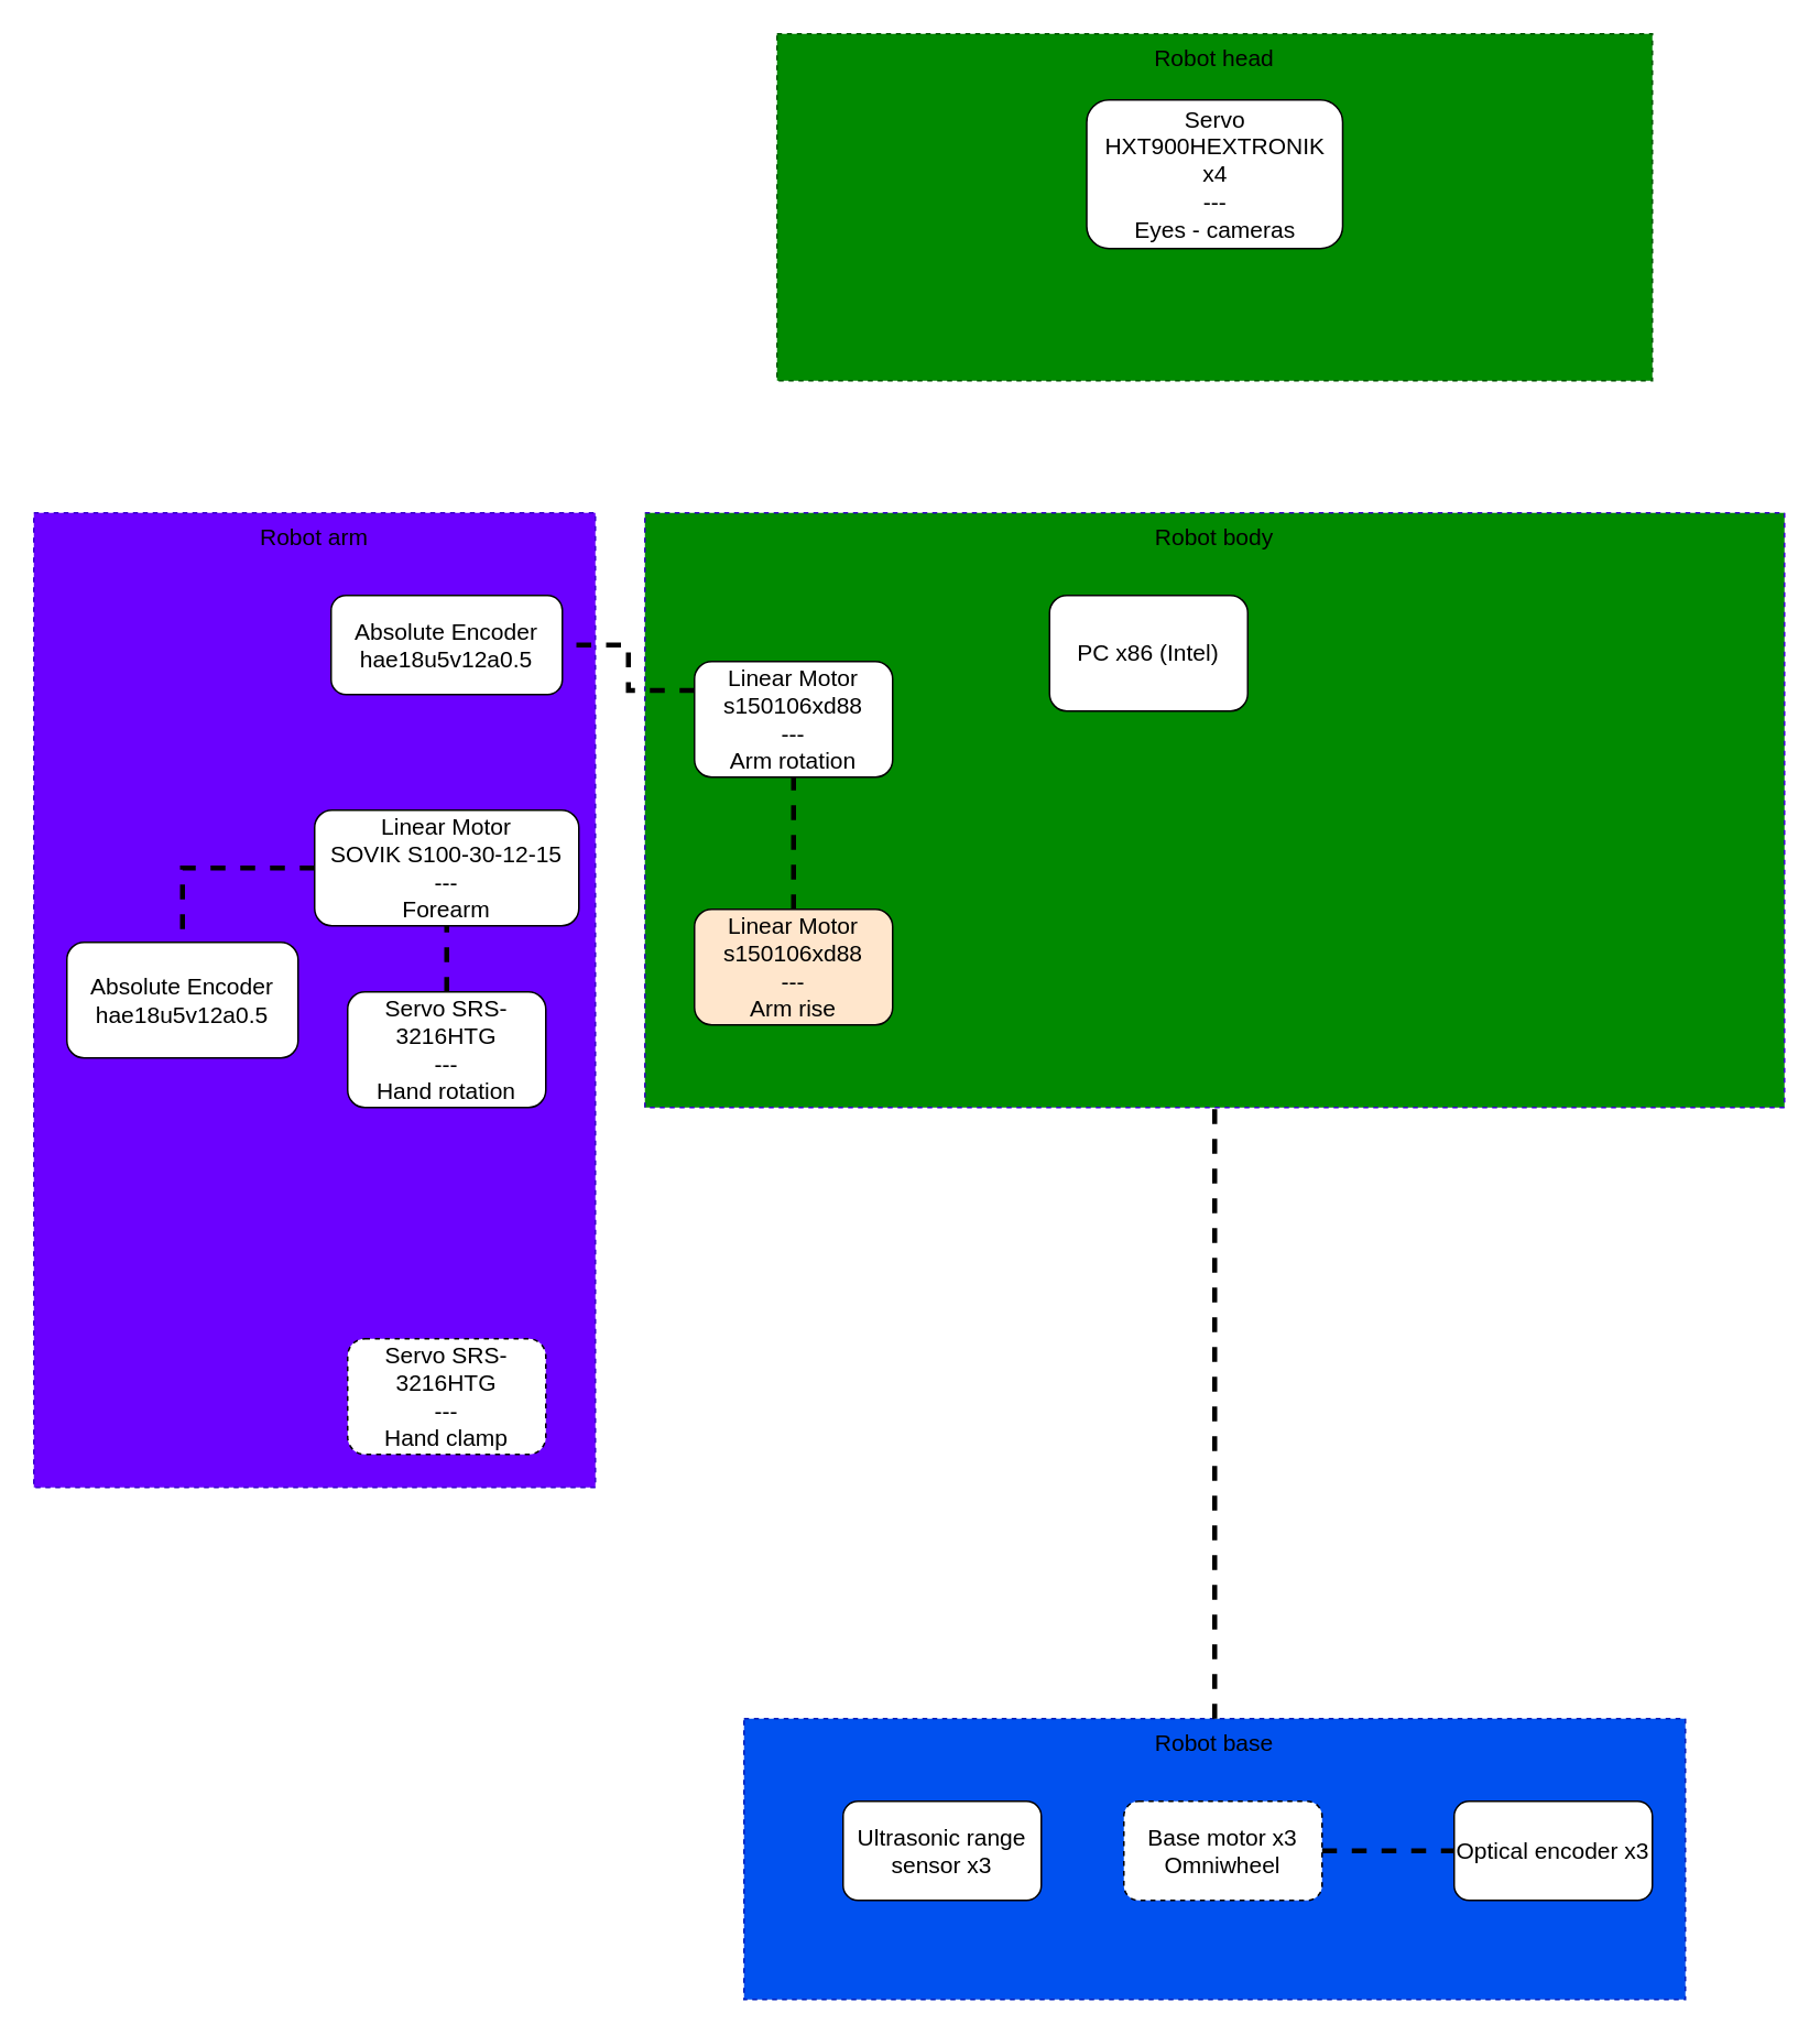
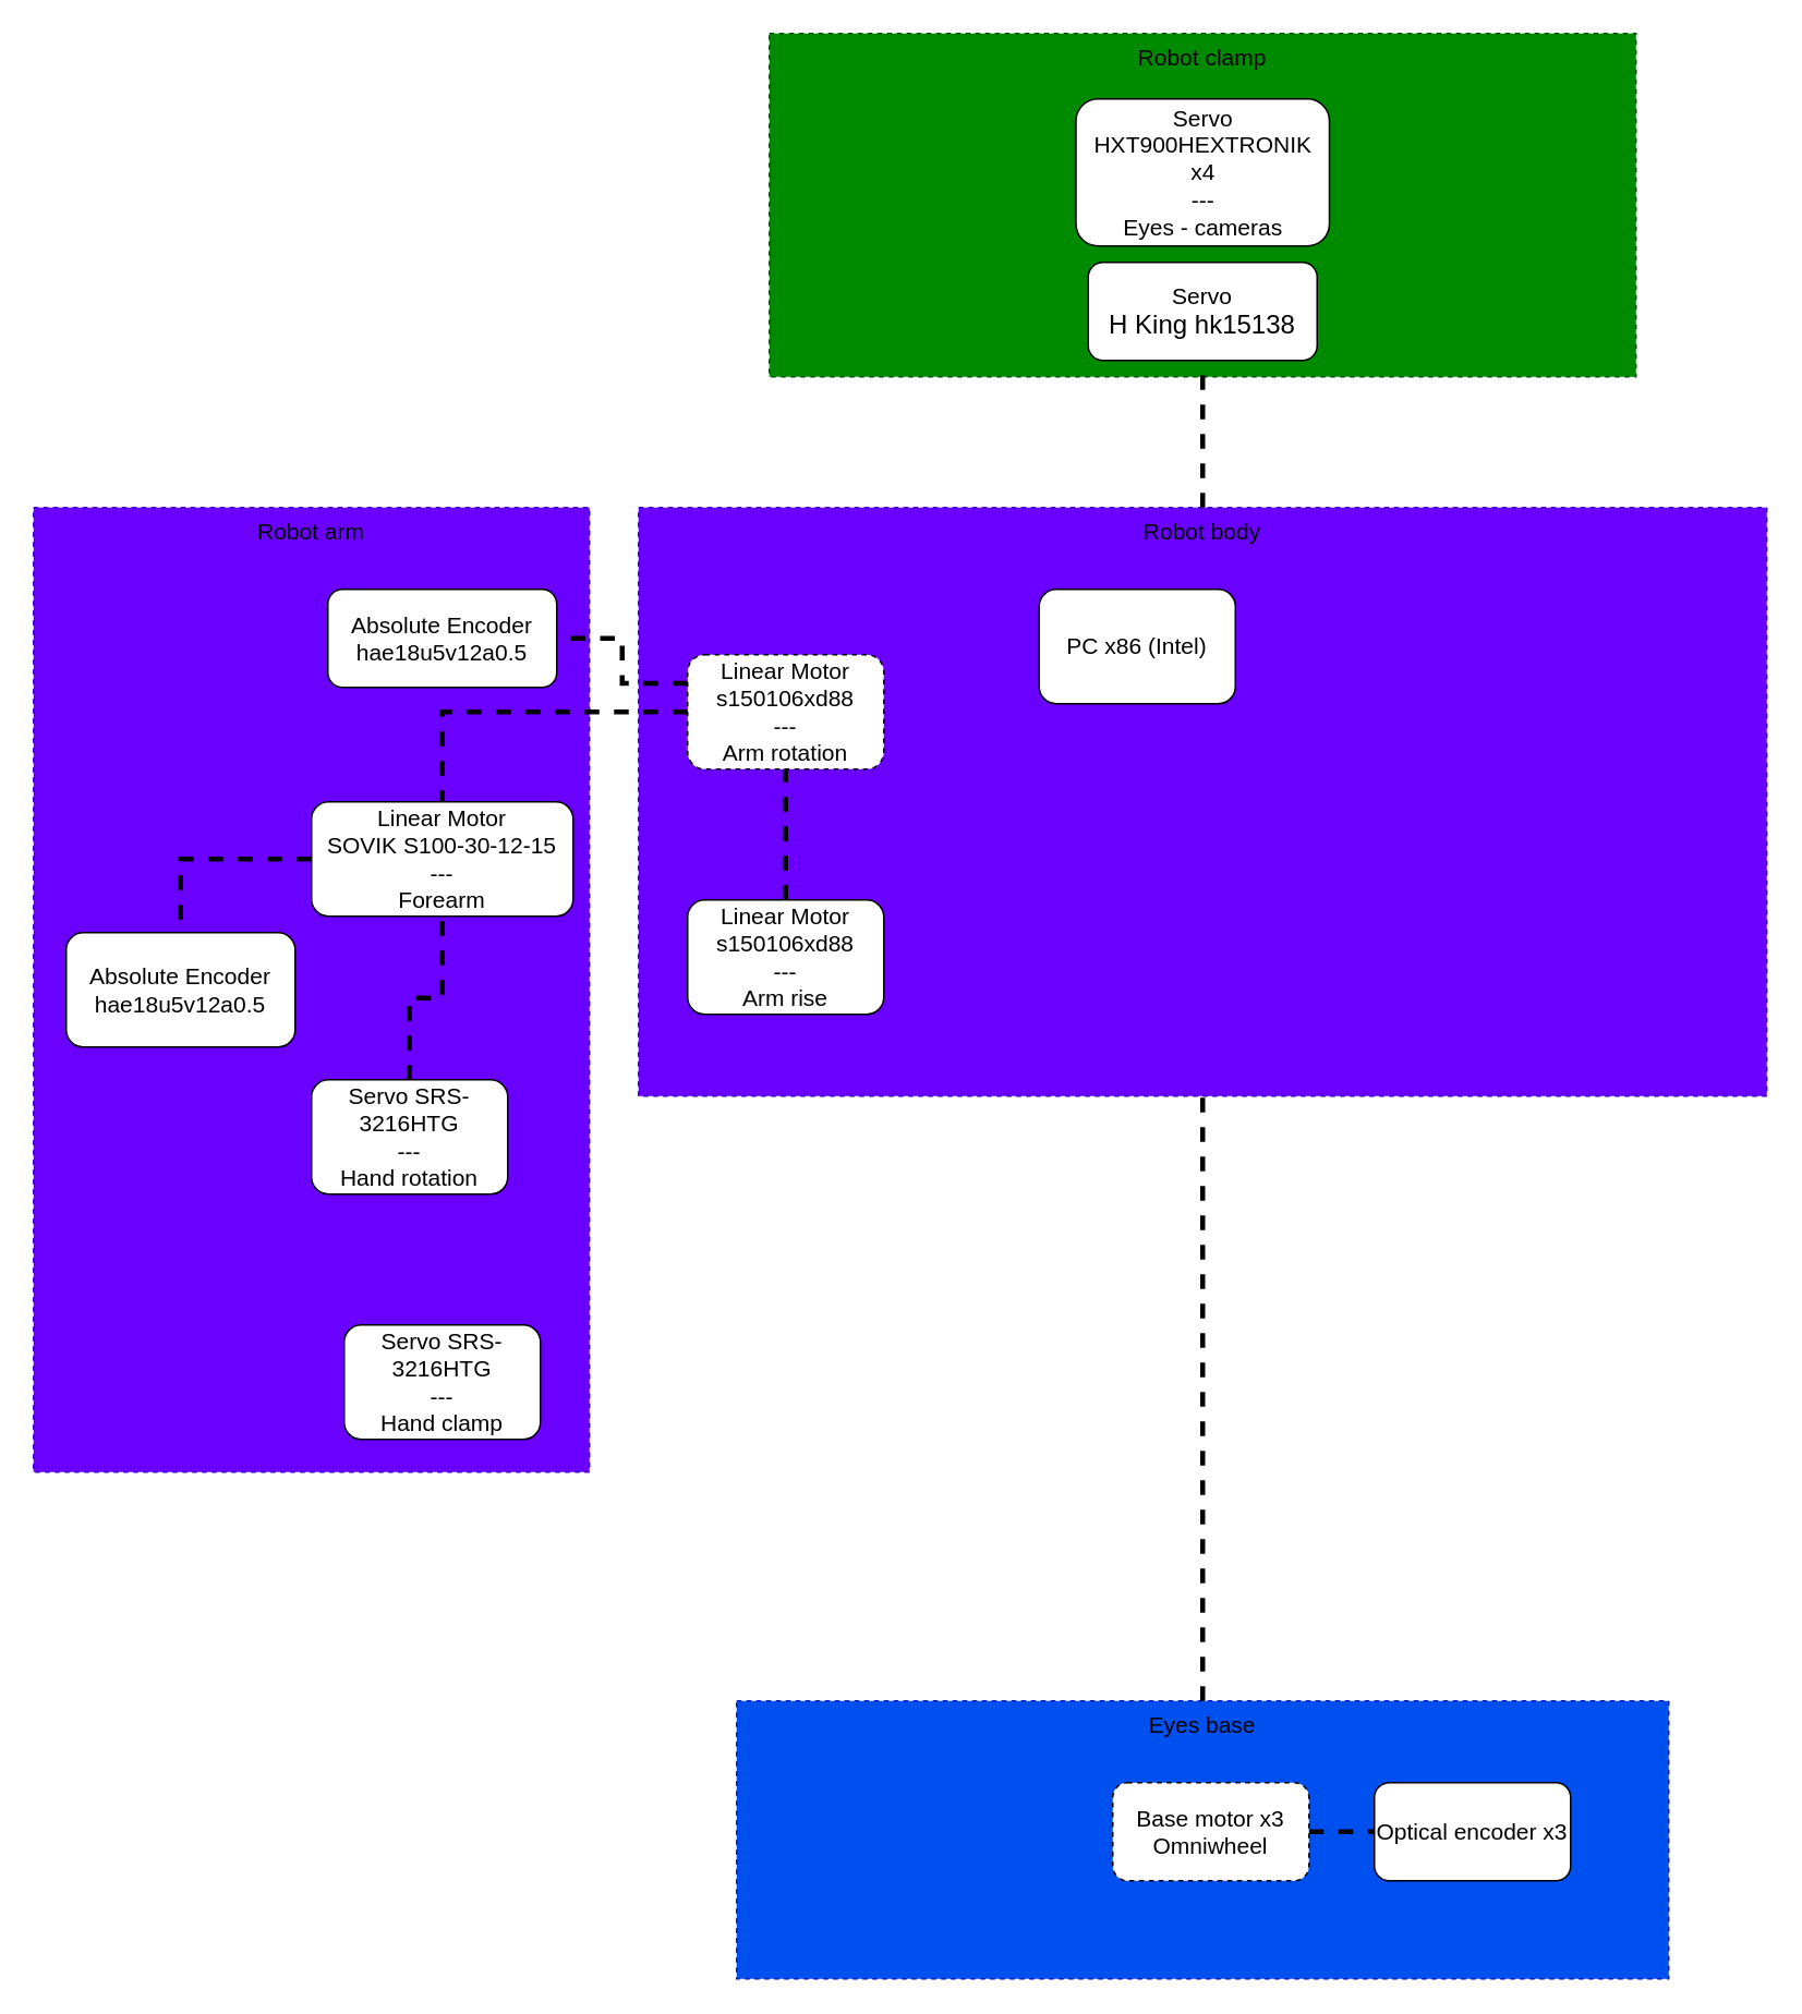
- <mxCell id="9" value="Robot head" style="rounded=0;whiteSpace=wrap;html=1;fontSize=14;dashed=1;verticalAlign=top;fillColor=#008a00;strokeColor=#005700;" vertex="1" parent="1"><mxGeometry x="470" y="20" width="530" height="210" as="geometry" /></mxCell>
+ <mxCell id="9" value="Robot clamp" style="rounded=0;whiteSpace=wrap;html=1;fontSize=14;dashed=1;verticalAlign=top;fillColor=#008a00;strokeColor=#005700;" vertex="1" parent="1"><mxGeometry x="470" y="20" width="530" height="210" as="geometry" /></mxCell>
+ <mxCell id="13" value="Servo&lt;br&gt;&lt;span style=&quot;box-sizing: border-box; font-size: 16px; text-align: left;&quot;&gt;H King hk15138&lt;/span&gt;" style="rounded=1;whiteSpace=wrap;html=1;fontSize=14;fontStyle=0;" vertex="1" parent="1"><mxGeometry x="665" y="160" width="140" height="60" as="geometry" /></mxCell>
+ <mxCell id="11" style="edgeStyle=orthogonalEdgeStyle;rounded=0;orthogonalLoop=1;jettySize=auto;html=1;fontSize=14;endArrow=none;endFill=0;strokeWidth=3;dashed=1;" edge="1" parent="1" source="8" target="13"><mxGeometry relative="1" as="geometry"><mxPoint x="665" y="740" as="sourcePoint" /><mxPoint x="990" y="470" as="targetPoint" /></mxGeometry></mxCell>
+ <mxCell id="19" style="edgeStyle=orthogonalEdgeStyle;rounded=0;orthogonalLoop=1;jettySize=auto;html=1;fontSize=14;endArrow=none;endFill=0;strokeWidth=3;dashed=1;" edge="1" parent="1" source="15" target="17"><mxGeometry relative="1" as="geometry"><mxPoint x="490" y="560" as="sourcePoint" /><mxPoint x="490" y="460" as="targetPoint" /></mxGeometry></mxCell>
- <mxCell id="15" value="&lt;span style=&quot;box-sizing: border-box; text-align: left;&quot;&gt;&lt;font style=&quot;font-size: 14px&quot;&gt;Linear Motor&lt;br&gt;s150106xd88&lt;br&gt;---&lt;br&gt;Arm rotation&lt;br&gt;&lt;/font&gt;&lt;/span&gt;" style="rounded=1;whiteSpace=wrap;html=1;fontSize=14;" vertex="1" parent="1"><mxGeometry x="420" y="400" width="120" height="70" as="geometry" /></mxCell>
+ <mxCell id="15" value="&lt;span style=&quot;box-sizing: border-box; text-align: left;&quot;&gt;&lt;font style=&quot;font-size: 14px&quot;&gt;Linear Motor&lt;br&gt;s150106xd88&lt;br&gt;---&lt;br&gt;Arm rotation&lt;br&gt;&lt;/font&gt;&lt;/span&gt;" style="rounded=1;whiteSpace=wrap;html=1;fontSize=14;dashed=1;" vertex="1" parent="1"><mxGeometry x="420" y="400" width="120" height="70" as="geometry" /></mxCell>
- <mxCell id="8" value="Robot body" style="rounded=0;whiteSpace=wrap;html=1;fontSize=14;dashed=1;verticalAlign=top;fillColor=#008a00;strokeColor=#3700CC;" vertex="1" parent="1"><mxGeometry x="390" y="310" width="690" height="360" as="geometry" /></mxCell>
+ <mxCell id="8" value="Robot body" style="rounded=0;whiteSpace=wrap;html=1;fontSize=14;dashed=1;verticalAlign=top;fillColor=#6a00ff;strokeColor=#3700CC;" vertex="1" parent="1"><mxGeometry x="390" y="310" width="690" height="360" as="geometry" /></mxCell>
- <mxCell id="14" value="&lt;span style=&quot;box-sizing: border-box; text-align: left;&quot;&gt;&lt;font style=&quot;font-size: 14px&quot;&gt;Linear Motor&lt;br&gt;s150106xd88&lt;br&gt;---&lt;br&gt;Arm rise&lt;br&gt;&lt;/font&gt;&lt;/span&gt;" style="rounded=1;whiteSpace=wrap;html=1;fontSize=14;fillColor=#ffe6cc;" vertex="1" parent="1"><mxGeometry x="420" y="550" width="120" height="70" as="geometry" /></mxCell>
+ <mxCell id="14" value="&lt;span style=&quot;box-sizing: border-box; text-align: left;&quot;&gt;&lt;font style=&quot;font-size: 14px&quot;&gt;Linear Motor&lt;br&gt;s150106xd88&lt;br&gt;---&lt;br&gt;Arm rise&lt;br&gt;&lt;/font&gt;&lt;/span&gt;" style="rounded=1;whiteSpace=wrap;html=1;fontSize=14;" vertex="1" parent="1"><mxGeometry x="420" y="550" width="120" height="70" as="geometry" /></mxCell>
- <mxCell id="18" value="&lt;span style=&quot;box-sizing: border-box; text-align: left;&quot;&gt;&lt;font style=&quot;font-size: 14px&quot;&gt;Servo&amp;nbsp;&lt;span&gt;SRS-3216HTG&lt;br&gt;&lt;/span&gt;---&lt;br&gt;Hand rotation&lt;br&gt;&lt;/font&gt;&lt;/span&gt;" style="rounded=1;whiteSpace=wrap;html=1;fontSize=14;" vertex="1" parent="1"><mxGeometry x="210" y="600" width="120" height="70" as="geometry" /></mxCell>
+ <mxCell id="18" value="&lt;span style=&quot;box-sizing: border-box; text-align: left;&quot;&gt;&lt;font style=&quot;font-size: 14px&quot;&gt;Servo&amp;nbsp;&lt;span&gt;SRS-3216HTG&lt;br&gt;&lt;/span&gt;---&lt;br&gt;Hand rotation&lt;br&gt;&lt;/font&gt;&lt;/span&gt;" style="rounded=1;whiteSpace=wrap;html=1;fontSize=14;" vertex="1" parent="1"><mxGeometry x="190" y="660" width="120" height="70" as="geometry" /></mxCell>
- <mxCell id="21" value="&lt;span style=&quot;box-sizing: border-box; text-align: left;&quot;&gt;&lt;font style=&quot;font-size: 14px&quot;&gt;Servo&amp;nbsp;&lt;span&gt;SRS-3216HTG&lt;br&gt;&lt;/span&gt;---&lt;br&gt;Hand clamp&lt;br&gt;&lt;/font&gt;&lt;/span&gt;" style="rounded=1;whiteSpace=wrap;html=1;fontSize=14;dashed=1;" vertex="1" parent="1"><mxGeometry x="210" y="810" width="120" height="70" as="geometry" /></mxCell>
+ <mxCell id="21" value="&lt;span style=&quot;box-sizing: border-box; text-align: left;&quot;&gt;&lt;font style=&quot;font-size: 14px&quot;&gt;Servo&amp;nbsp;&lt;span&gt;SRS-3216HTG&lt;br&gt;&lt;/span&gt;---&lt;br&gt;Hand clamp&lt;br&gt;&lt;/font&gt;&lt;/span&gt;" style="rounded=1;whiteSpace=wrap;html=1;fontSize=14;" vertex="1" parent="1"><mxGeometry x="210" y="810" width="120" height="70" as="geometry" /></mxCell>
- <mxCell id="3" value="Robot base" style="rounded=0;whiteSpace=wrap;html=1;fontSize=14;dashed=1;verticalAlign=top;fillColor=#0050ef;strokeColor=#001DBC;" vertex="1" parent="1"><mxGeometry x="450" y="1040" width="570" height="170" as="geometry" /></mxCell>
+ <mxCell id="3" value="Eyes base" style="rounded=0;whiteSpace=wrap;html=1;fontSize=14;dashed=1;verticalAlign=top;fillColor=#0050ef;strokeColor=#001DBC;" vertex="1" parent="1"><mxGeometry x="450" y="1040" width="570" height="170" as="geometry" /></mxCell>
- <mxCell id="7" value="Ultrasonic range sensor x3" style="rounded=1;whiteSpace=wrap;html=1;fontSize=14;" vertex="1" parent="1"><mxGeometry x="510" y="1090" width="120" height="60" as="geometry" /></mxCell>
- <mxCell id="6" value="Optical encoder x3" style="rounded=1;whiteSpace=wrap;html=1;fontSize=14;" vertex="1" parent="1"><mxGeometry x="880" y="1090" width="120" height="60" as="geometry" /></mxCell>
+ <mxCell id="6" value="Optical encoder x3" style="rounded=1;whiteSpace=wrap;html=1;fontSize=14;" vertex="1" parent="1"><mxGeometry x="840" y="1090" width="120" height="60" as="geometry" /></mxCell>
